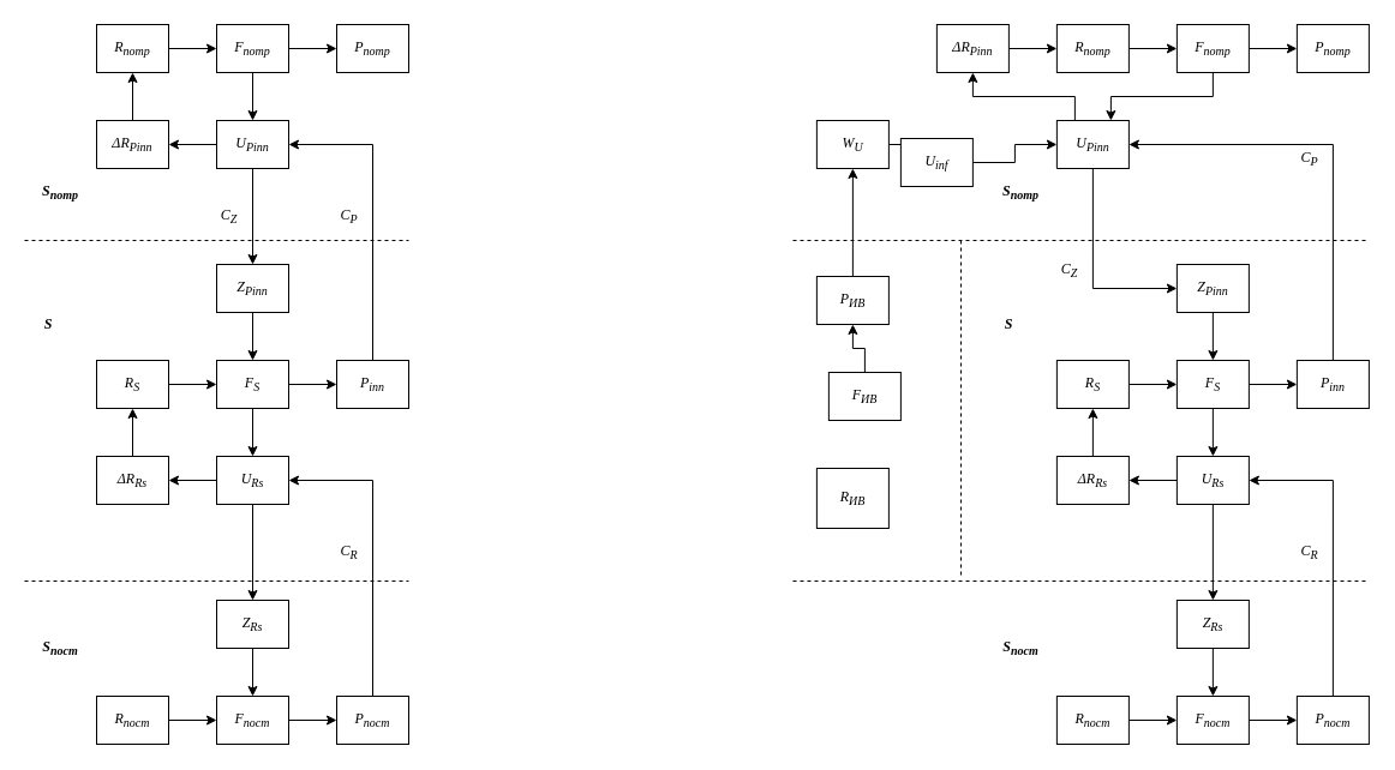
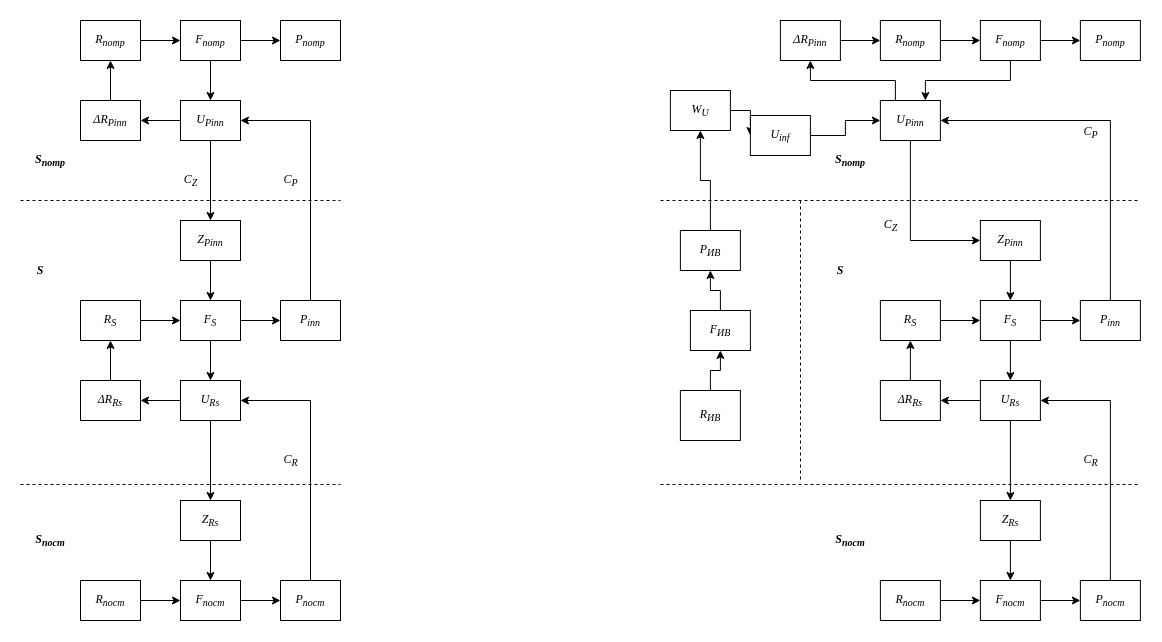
- <mxCell id="85" value="W&lt;sub&gt;U&lt;/sub&gt;" style="rounded=0;whiteSpace=wrap;html=1;fontFamily=Times New Roman;fontStyle=2" vertex="1" parent="1"><mxGeometry x="679.879" y="100" width="60" height="40" as="geometry" /></mxCell>
+ <mxCell id="85" value="W&lt;sub&gt;U&lt;/sub&gt;" style="rounded=0;whiteSpace=wrap;html=1;fontFamily=Times New Roman;fontStyle=2" vertex="1" parent="1"><mxGeometry x="669.879" y="90" width="60" height="40" as="geometry" /></mxCell>
+ <mxCell id="82" style="edgeStyle=orthogonalEdgeStyle;rounded=0;orthogonalLoop=1;jettySize=auto;html=1;fontStyle=2" edge="1" parent="1" source="83" target="79"><mxGeometry relative="1" as="geometry" /></mxCell>
